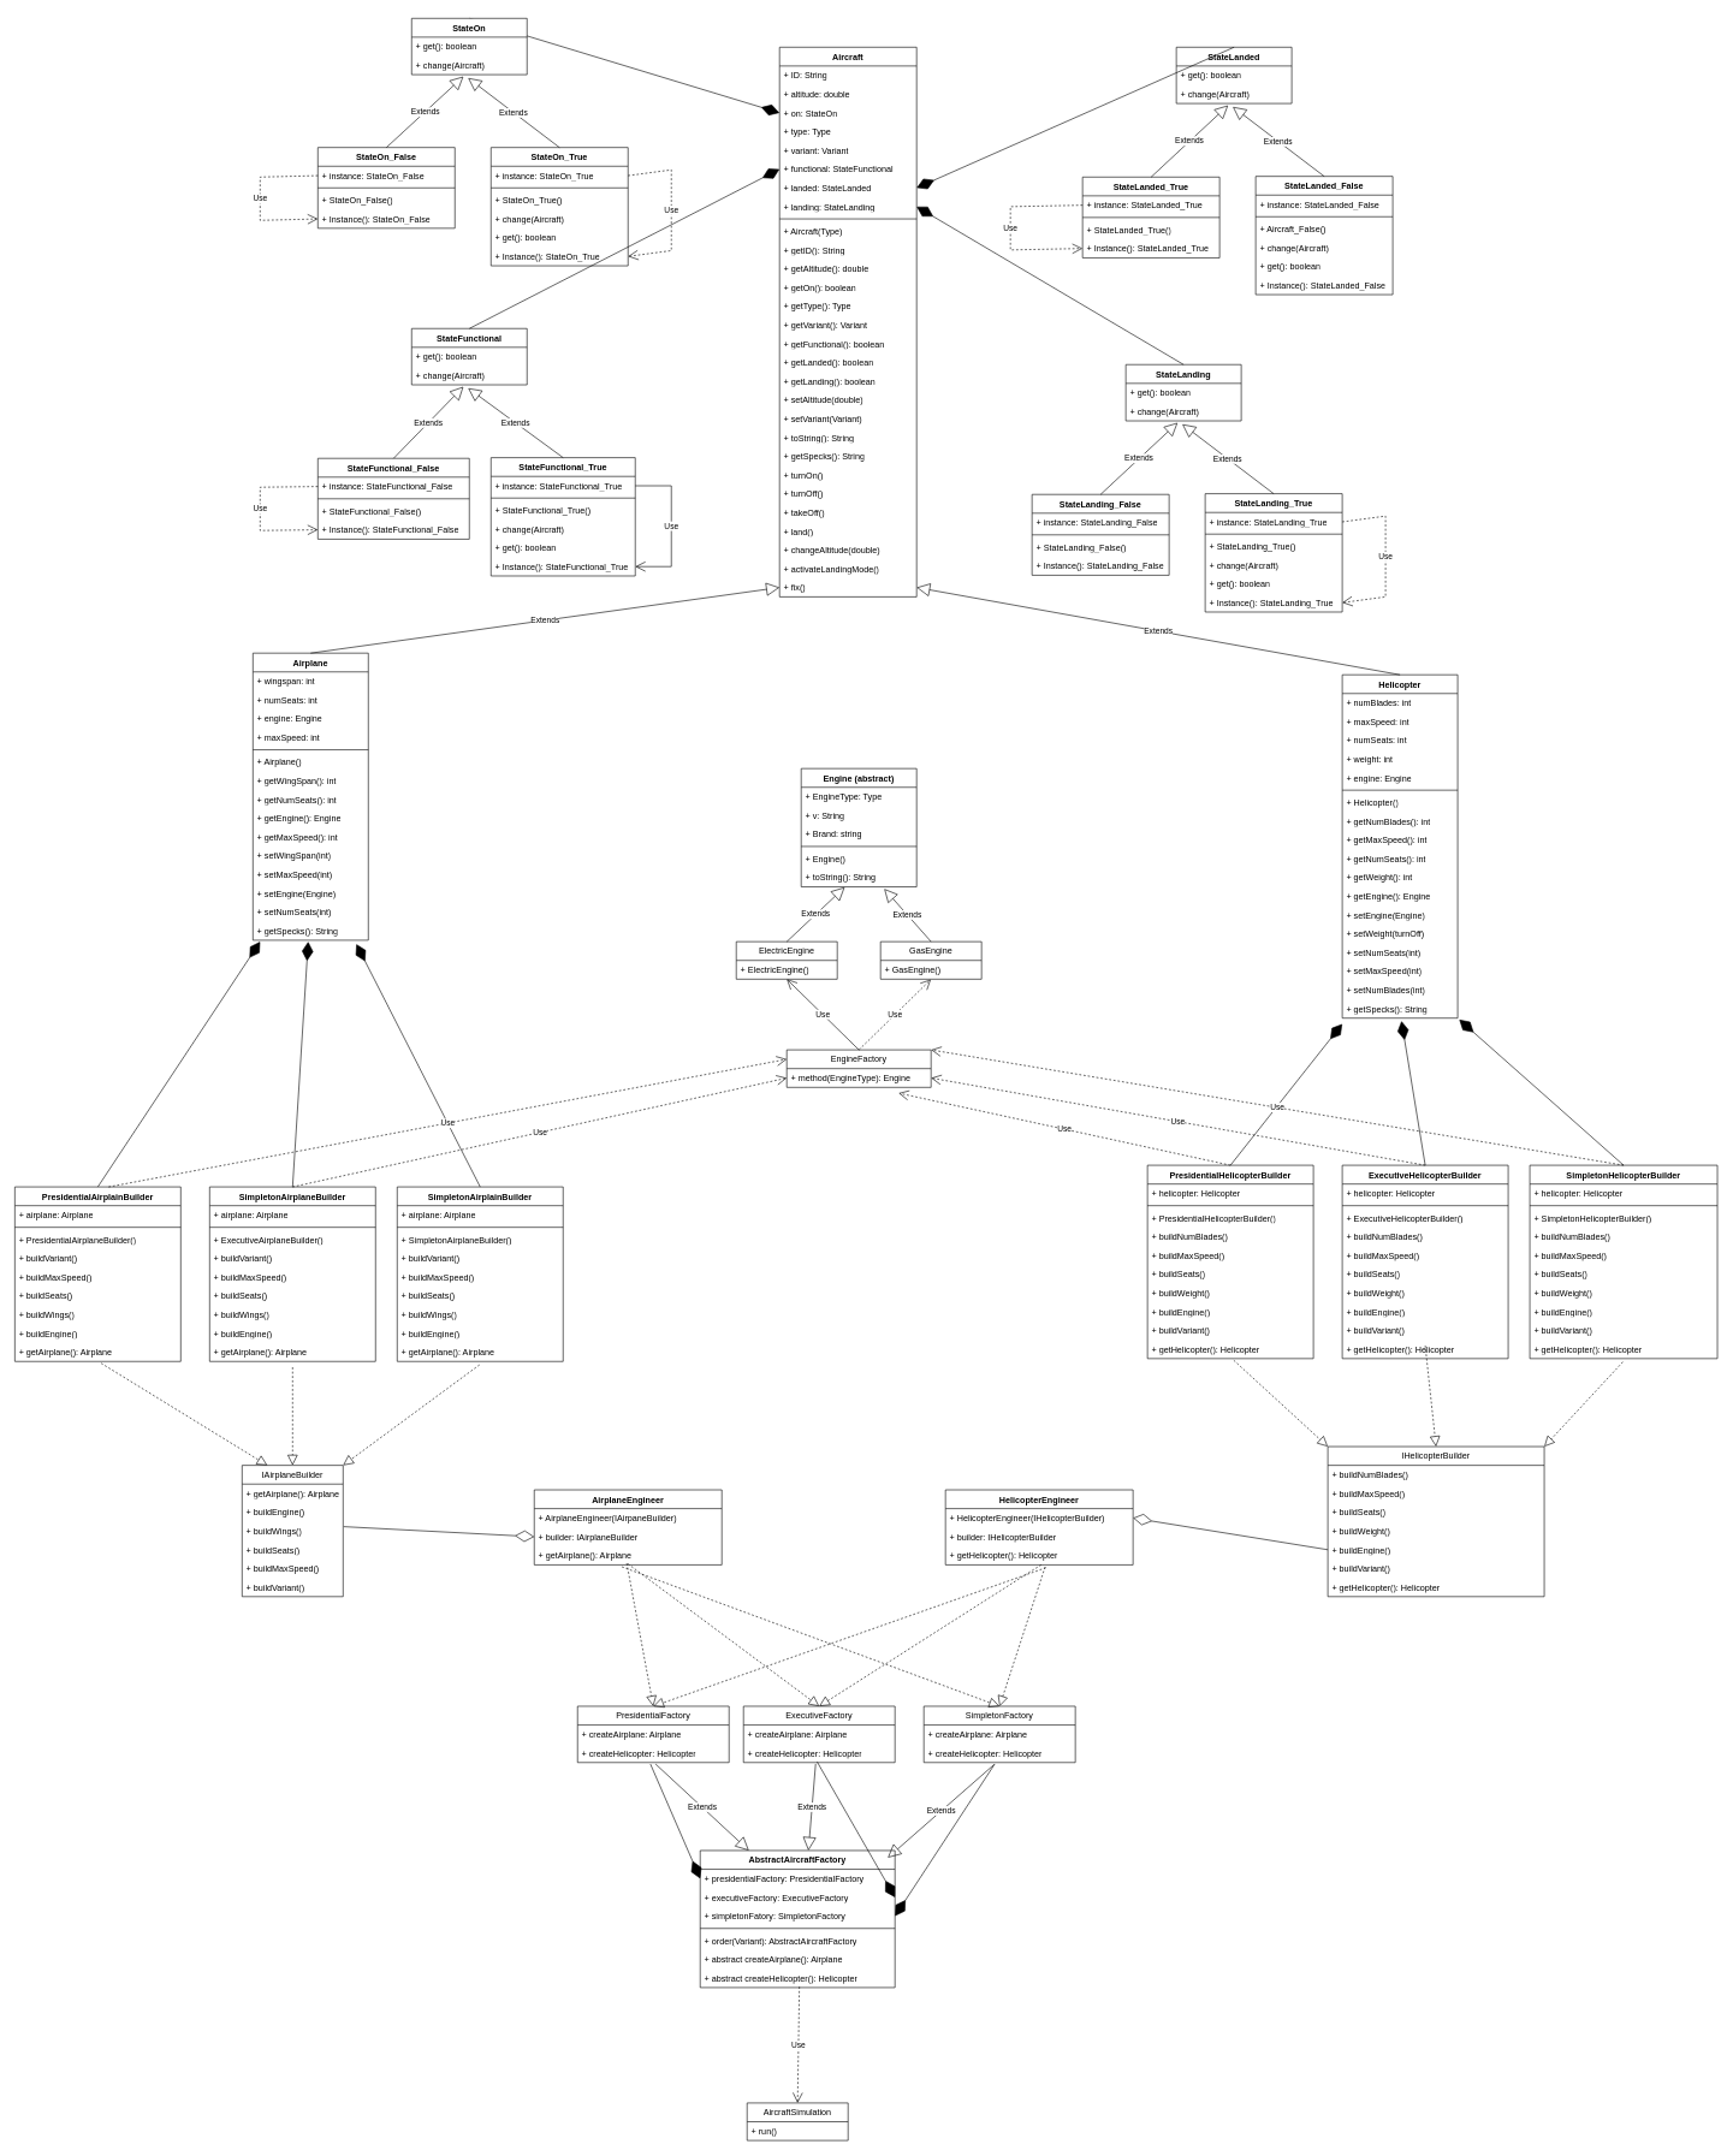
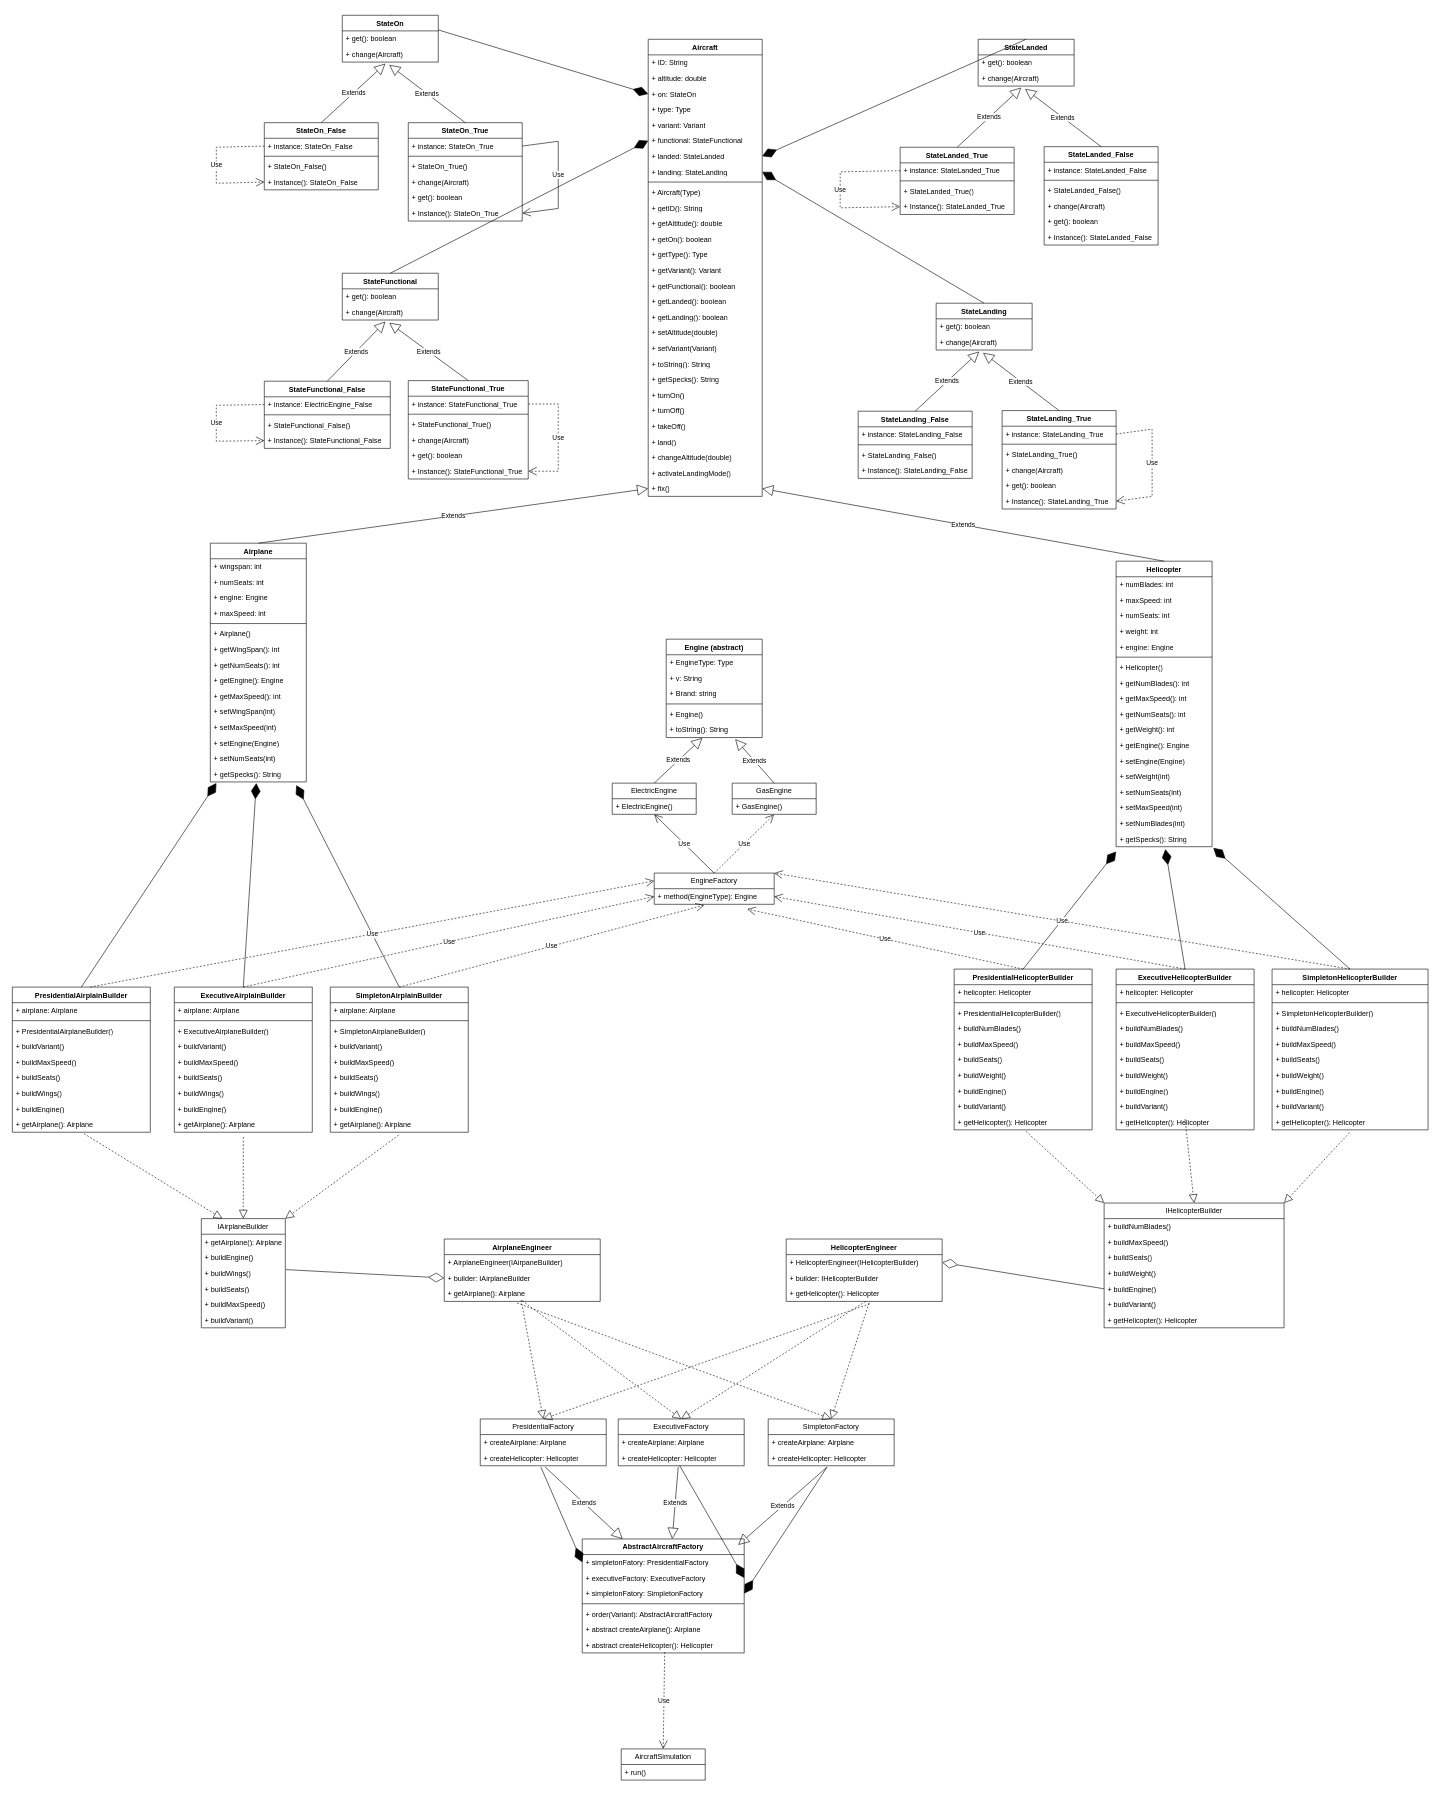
- <mxCell id="49" value="Use" style="endArrow=open;endSize=12;dashed=1;html=1;rounded=0;exitX=1;exitY=0.5;exitDx=0;exitDy=0;entryX=1;entryY=0.5;entryDx=0;entryDy=0;" edge="1" parent="42" source="43" target="48"><mxGeometry width="160" relative="1" as="geometry"><mxPoint x="200" y="31" as="sourcePoint" /><mxPoint x="200" y="143" as="targetPoint" /><Array as="points"><mxPoint x="250" y="31" /><mxPoint x="250" y="143" /></Array></mxGeometry></mxCell>
+ <mxCell id="49" value="Use" style="endArrow=open;endSize=12;dashed=0;html=1;rounded=0;exitX=1;exitY=0.5;exitDx=0;exitDy=0;entryX=1;entryY=0.5;entryDx=0;entryDy=0;" edge="1" parent="42" source="43" target="48"><mxGeometry width="160" relative="1" as="geometry"><mxPoint x="200" y="31" as="sourcePoint" /><mxPoint x="200" y="143" as="targetPoint" /><Array as="points"><mxPoint x="250" y="31" /><mxPoint x="250" y="143" /></Array></mxGeometry></mxCell>
- <mxCell id="83" value="+ Aircraft_False()" style="text;strokeColor=none;fillColor=none;align=left;verticalAlign=top;spacingLeft=4;spacingRight=4;overflow=hidden;rotatable=0;points=[[0,0.5],[1,0.5]];portConstraint=eastwest;whiteSpace=wrap;html=1;" vertex="1" parent="80"><mxGeometry y="60" width="190" height="26" as="geometry" /></mxCell>
+ <mxCell id="83" value="+ StateLanded_False()" style="text;strokeColor=none;fillColor=none;align=left;verticalAlign=top;spacingLeft=4;spacingRight=4;overflow=hidden;rotatable=0;points=[[0,0.5],[1,0.5]];portConstraint=eastwest;whiteSpace=wrap;html=1;" vertex="1" parent="80"><mxGeometry y="60" width="190" height="26" as="geometry" /></mxCell>
- <mxCell id="106" value="Use" style="endArrow=open;endSize=12;dashed=0;html=1;rounded=0;exitX=1;exitY=0.5;exitDx=0;exitDy=0;entryX=1;entryY=0.5;entryDx=0;entryDy=0;" edge="1" parent="99" source="100" target="105"><mxGeometry width="160" relative="1" as="geometry"><mxPoint x="330" y="41" as="sourcePoint" /><mxPoint x="330" y="101" as="targetPoint" /><Array as="points"><mxPoint x="250" y="39" /><mxPoint x="250" y="151" /></Array></mxGeometry></mxCell>
+ <mxCell id="106" value="Use" style="endArrow=open;endSize=12;dashed=1;html=1;rounded=0;exitX=1;exitY=0.5;exitDx=0;exitDy=0;entryX=1;entryY=0.5;entryDx=0;entryDy=0;" edge="1" parent="99" source="100" target="105"><mxGeometry width="160" relative="1" as="geometry"><mxPoint x="330" y="41" as="sourcePoint" /><mxPoint x="330" y="101" as="targetPoint" /><Array as="points"><mxPoint x="250" y="39" /><mxPoint x="250" y="151" /></Array></mxGeometry></mxCell>
- <mxCell id="94" value="+ instance:&amp;nbsp;StateFunctional_False" style="text;strokeColor=none;fillColor=none;align=left;verticalAlign=top;spacingLeft=4;spacingRight=4;overflow=hidden;rotatable=0;points=[[0,0.5],[1,0.5]];portConstraint=eastwest;whiteSpace=wrap;html=1;" vertex="1" parent="93"><mxGeometry y="26" width="210" height="26" as="geometry" /></mxCell>
+ <mxCell id="94" value="+ instance:&amp;nbsp;ElectricEngine_False" style="text;strokeColor=none;fillColor=none;align=left;verticalAlign=top;spacingLeft=4;spacingRight=4;overflow=hidden;rotatable=0;points=[[0,0.5],[1,0.5]];portConstraint=eastwest;whiteSpace=wrap;html=1;" vertex="1" parent="93"><mxGeometry y="26" width="210" height="26" as="geometry" /></mxCell>
- <mxCell id="140" value="+ setWeight(turnOff)" style="text;strokeColor=none;fillColor=none;align=left;verticalAlign=top;spacingLeft=4;spacingRight=4;overflow=hidden;rotatable=0;points=[[0,0.5],[1,0.5]];portConstraint=eastwest;whiteSpace=wrap;html=1;" vertex="1" parent="126"><mxGeometry y="346" width="160" height="26" as="geometry" /></mxCell>
+ <mxCell id="140" value="+ setWeight(int)" style="text;strokeColor=none;fillColor=none;align=left;verticalAlign=top;spacingLeft=4;spacingRight=4;overflow=hidden;rotatable=0;points=[[0,0.5],[1,0.5]];portConstraint=eastwest;whiteSpace=wrap;html=1;" vertex="1" parent="126"><mxGeometry y="346" width="160" height="26" as="geometry" /></mxCell>
+ <mxCell id="296" value="Use" style="endArrow=open;endSize=12;dashed=1;html=1;rounded=0;exitX=0.5;exitY=0;exitDx=0;exitDy=0;entryX=0.417;entryY=1.051;entryDx=0;entryDy=0;entryPerimeter=0;" edge="1" parent="1" source="176" target="293"><mxGeometry width="160" relative="1" as="geometry"><mxPoint x="1210" y="1470" as="sourcePoint" /><mxPoint x="1110" y="1372" as="targetPoint" /></mxGeometry></mxCell>
- <mxCell id="165" value="SimpletonAirplaneBuilder" style="swimlane;fontStyle=1;align=center;verticalAlign=top;childLayout=stackLayout;horizontal=1;startSize=26;horizontalStack=0;resizeParent=1;resizeParentMax=0;resizeLast=0;collapsible=1;marginBottom=0;whiteSpace=wrap;html=1;" vertex="1" parent="1"><mxGeometry x="290" y="1640" width="230" height="242" as="geometry" /></mxCell>
+ <mxCell id="165" value="ExecutiveAirplainBuilder" style="swimlane;fontStyle=1;align=center;verticalAlign=top;childLayout=stackLayout;horizontal=1;startSize=26;horizontalStack=0;resizeParent=1;resizeParentMax=0;resizeLast=0;collapsible=1;marginBottom=0;whiteSpace=wrap;html=1;" vertex="1" parent="1"><mxGeometry x="290" y="1640" width="230" height="242" as="geometry" /></mxCell>
- <mxCell id="248" value="+ presidentialFactory: PresidentialFactory" style="text;strokeColor=none;fillColor=none;align=left;verticalAlign=top;spacingLeft=4;spacingRight=4;overflow=hidden;rotatable=0;points=[[0,0.5],[1,0.5]];portConstraint=eastwest;whiteSpace=wrap;html=1;" vertex="1" parent="247"><mxGeometry y="26" width="270" height="26" as="geometry" /></mxCell>
+ <mxCell id="248" value="+ simpletonFatory: PresidentialFactory" style="text;strokeColor=none;fillColor=none;align=left;verticalAlign=top;spacingLeft=4;spacingRight=4;overflow=hidden;rotatable=0;points=[[0,0.5],[1,0.5]];portConstraint=eastwest;whiteSpace=wrap;html=1;" vertex="1" parent="247"><mxGeometry y="26" width="270" height="26" as="geometry" /></mxCell>
